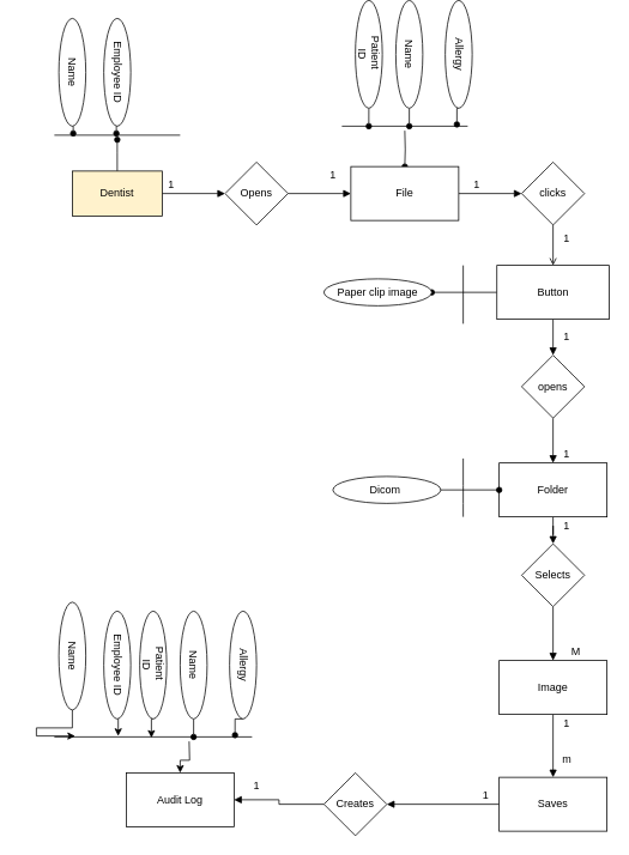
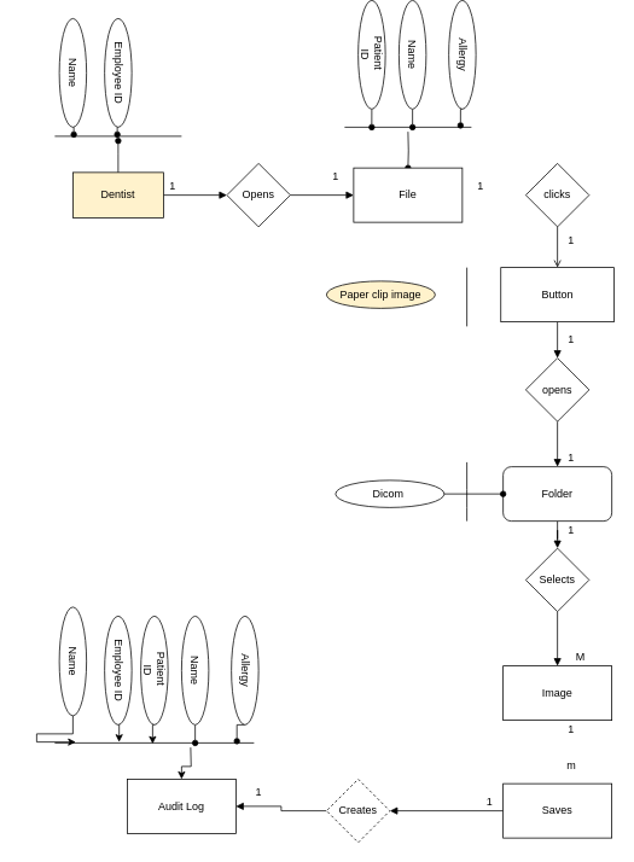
- <mxCell id="11" style="edgeStyle=orthogonalEdgeStyle;rounded=0;orthogonalLoop=1;jettySize=auto;html=1;exitX=1;exitY=0.5;exitDx=0;exitDy=0;entryX=0;entryY=0.5;entryDx=0;entryDy=0;endArrow=block;endFill=1;" parent="1" source="12" target="31" edge="1"><mxGeometry relative="1" as="geometry" /></mxCell>
- <mxCell id="46" value="Paper clip image" style="ellipse;whiteSpace=wrap;html=1;rotation=0;" parent="1" vertex="1"><mxGeometry x="360" y="285" width="120" height="30" as="geometry" /></mxCell>
+ <mxCell id="46" value="Paper clip image" style="ellipse;whiteSpace=wrap;html=1;rotation=0;fillColor=#fff2cc;" parent="1" vertex="1"><mxGeometry x="360" y="285" width="120" height="30" as="geometry" /></mxCell>
- <mxCell id="34" value="" style="edgeStyle=orthogonalEdgeStyle;rounded=0;orthogonalLoop=1;jettySize=auto;html=1;endArrow=oval;endFill=1;" parent="1" source="35" target="46" edge="1"><mxGeometry relative="1" as="geometry" /></mxCell>
- <mxCell id="41" value="Folder" style="rounded=0;whiteSpace=wrap;html=1;" parent="1" vertex="1"><mxGeometry x="555" y="490" width="120" height="60" as="geometry" /></mxCell>
+ <mxCell id="41" value="Folder" style="whiteSpace=wrap;html=1;rounded=1;" parent="1" vertex="1"><mxGeometry x="555" y="490" width="120" height="60" as="geometry" /></mxCell>
- <mxCell id="8" value="" style="edgeStyle=orthogonalEdgeStyle;rounded=0;orthogonalLoop=1;jettySize=auto;html=1;endArrow=block;endFill=1;" parent="1" source="9" target="7" edge="1"><mxGeometry relative="1" as="geometry" /></mxCell>
- <mxCell id="53" value="Creates" style="rhombus;whiteSpace=wrap;html=1;" parent="1" vertex="1"><mxGeometry x="360" y="835" width="70" height="70" as="geometry" /></mxCell>
+ <mxCell id="53" value="Creates" style="rhombus;whiteSpace=wrap;html=1;dashed=1;" parent="1" vertex="1"><mxGeometry x="360" y="835" width="70" height="70" as="geometry" /></mxCell>
